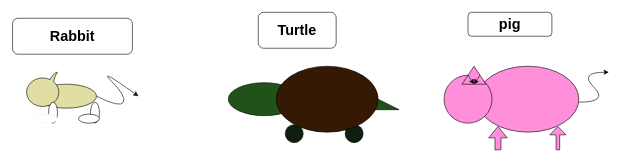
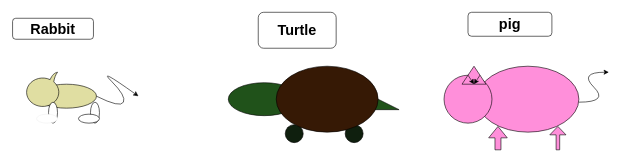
- <mxCell id="2" value="&lt;h1&gt;Rabbit&lt;/h1&gt;" style="rounded=1;whiteSpace=wrap;html=1;" vertex="1" parent="1"><mxGeometry x="20" y="30" width="200" height="60" as="geometry" /></mxCell>
+ <mxCell id="2" value="&lt;h1&gt;Rabbit&lt;/h1&gt;" style="rounded=1;whiteSpace=wrap;html=1;" vertex="1" parent="1"><mxGeometry x="20" y="30" width="135" height="35" as="geometry" /></mxCell>
